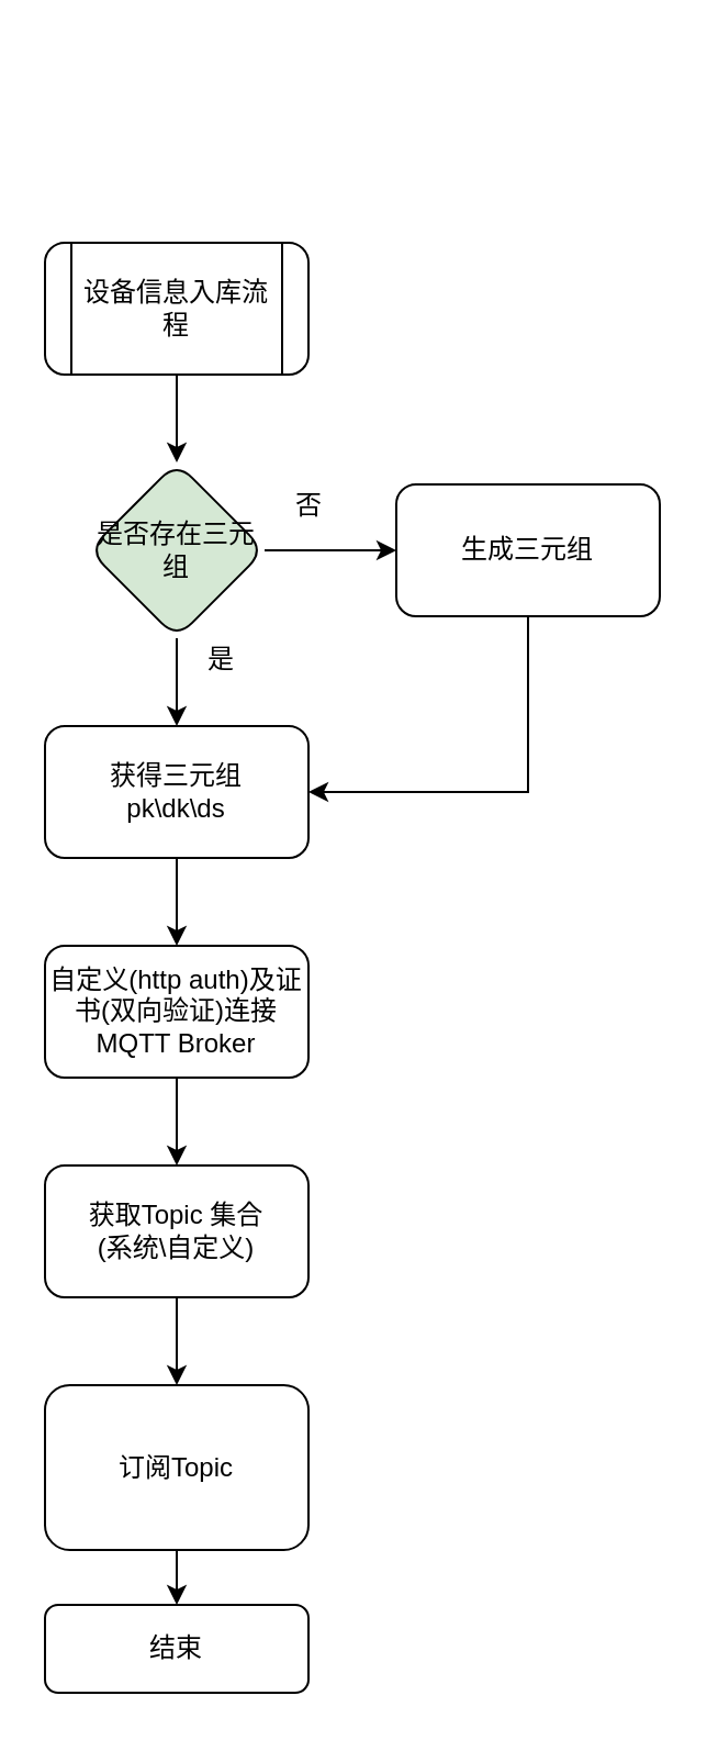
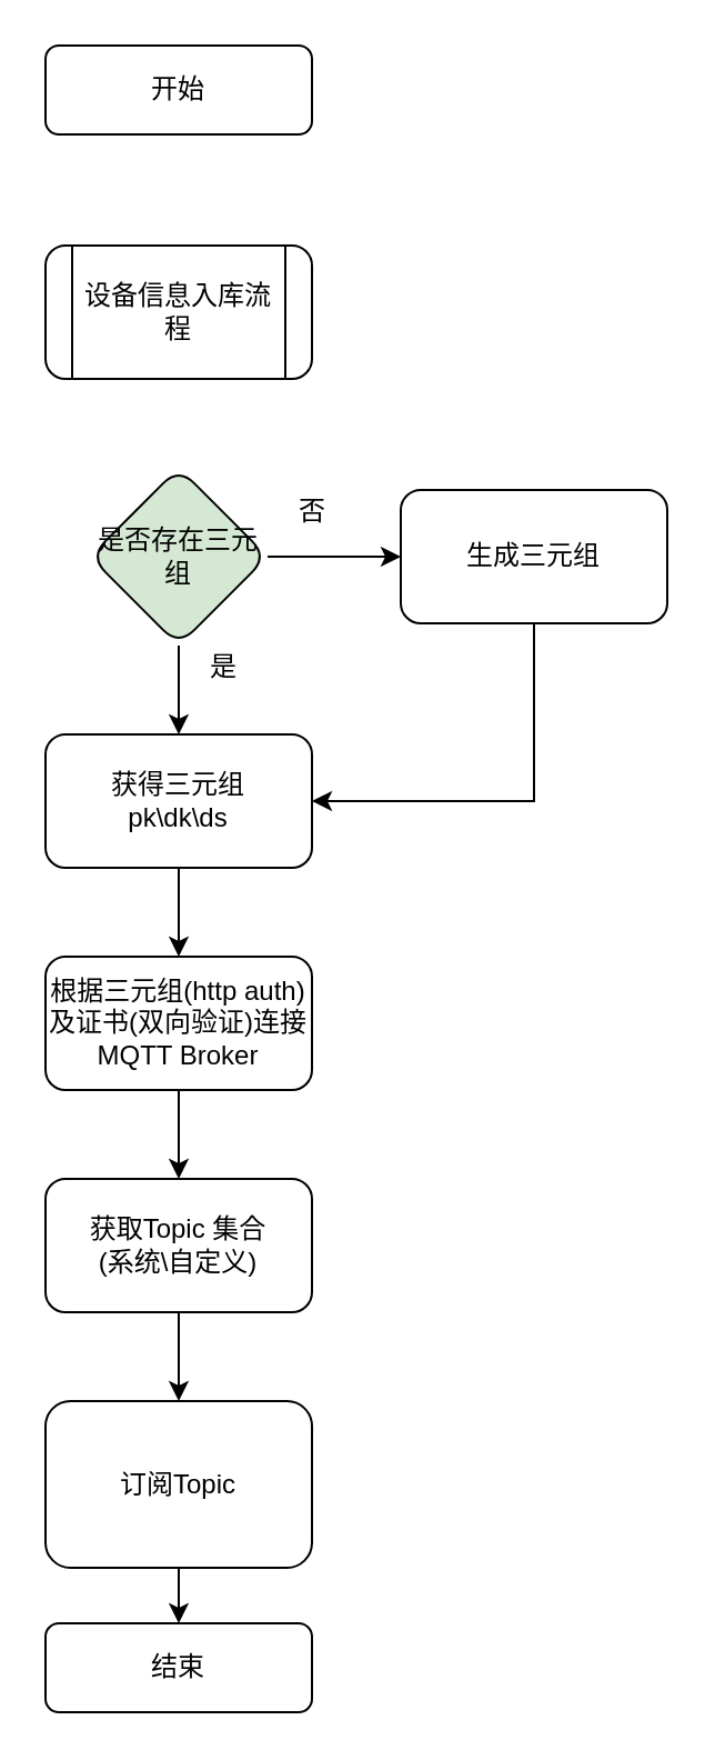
+ <mxCell id="2" value="开始" style="rounded=1;whiteSpace=wrap;html=1;fontSize=12;glass=0;strokeWidth=1;shadow=0;" vertex="1" parent="1"><mxGeometry x="20" y="20" width="120" height="40" as="geometry" /></mxCell>
- <mxCell id="4" value="" style="edgeStyle=orthogonalEdgeStyle;rounded=0;orthogonalLoop=1;jettySize=auto;html=1;" edge="1" parent="1" source="5" target="10"><mxGeometry relative="1" as="geometry" /></mxCell>
- <mxCell id="16" value="自定义(http auth)及证书(双向验证)连接MQTT Broker" style="whiteSpace=wrap;html=1;rounded=1;shadow=0;strokeWidth=1;glass=0;" vertex="1" parent="1"><mxGeometry x="20" y="430" width="120" height="60" as="geometry" /></mxCell>
+ <mxCell id="16" value="根据三元组(http auth)及证书(双向验证)连接MQTT Broker" style="whiteSpace=wrap;html=1;rounded=1;shadow=0;strokeWidth=1;glass=0;" vertex="1" parent="1"><mxGeometry x="20" y="430" width="120" height="60" as="geometry" /></mxCell>
